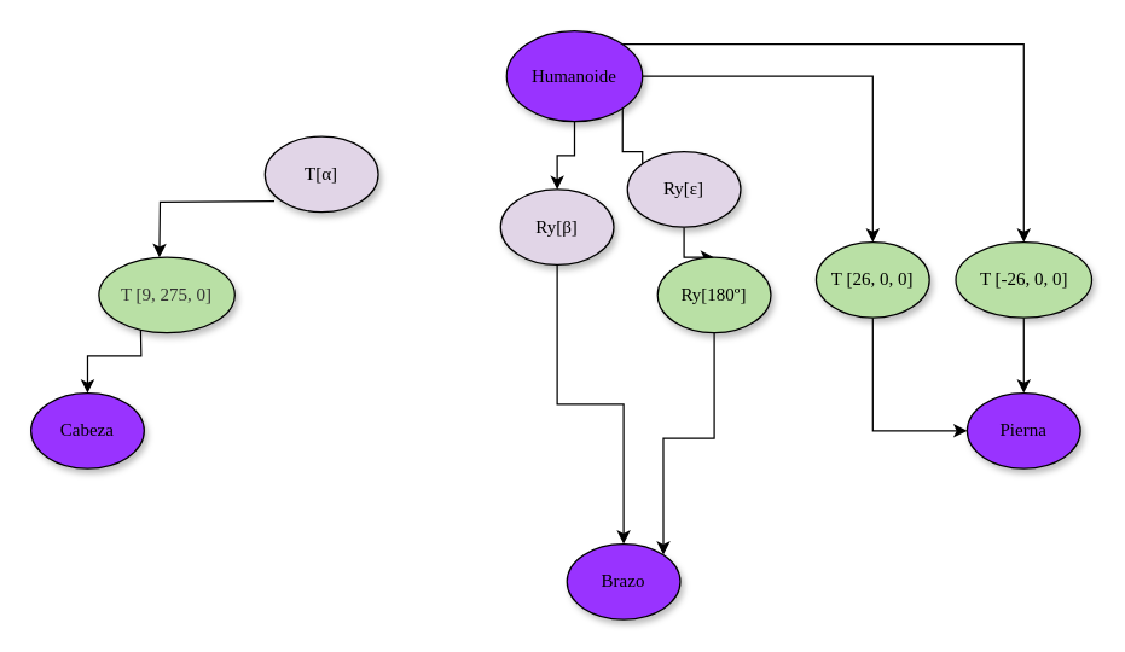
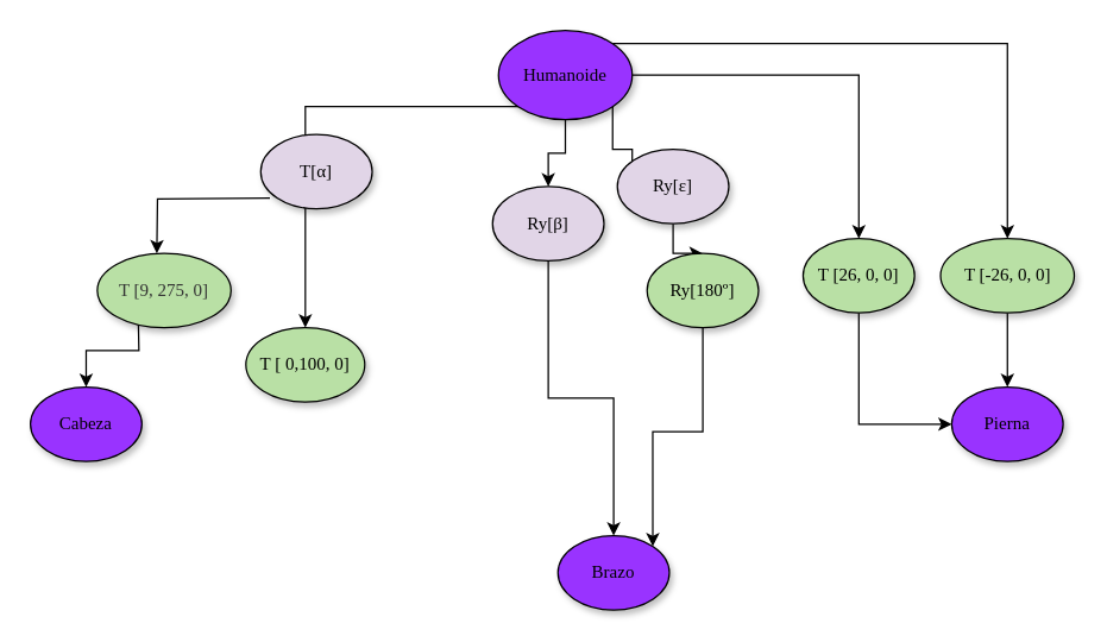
+ <mxCell id="2" style="edgeStyle=orthogonalEdgeStyle;rounded=0;orthogonalLoop=1;jettySize=auto;html=1;exitX=0;exitY=1;exitDx=0;exitDy=0;" parent="1" source="7" target="17" edge="1"><mxGeometry relative="1" as="geometry" /></mxCell>
+ <mxCell id="17" value="T [ 0,100, 0]" style="ellipse;whiteSpace=wrap;html=1;rounded=0;shadow=1;comic=0;labelBackgroundColor=none;strokeWidth=1;fontFamily=Verdana;fontSize=12;align=center;fillColor=#B9E0A5;" parent="1" vertex="1"><mxGeometry x="165" y="220" width="80" height="50" as="geometry" /></mxCell>
